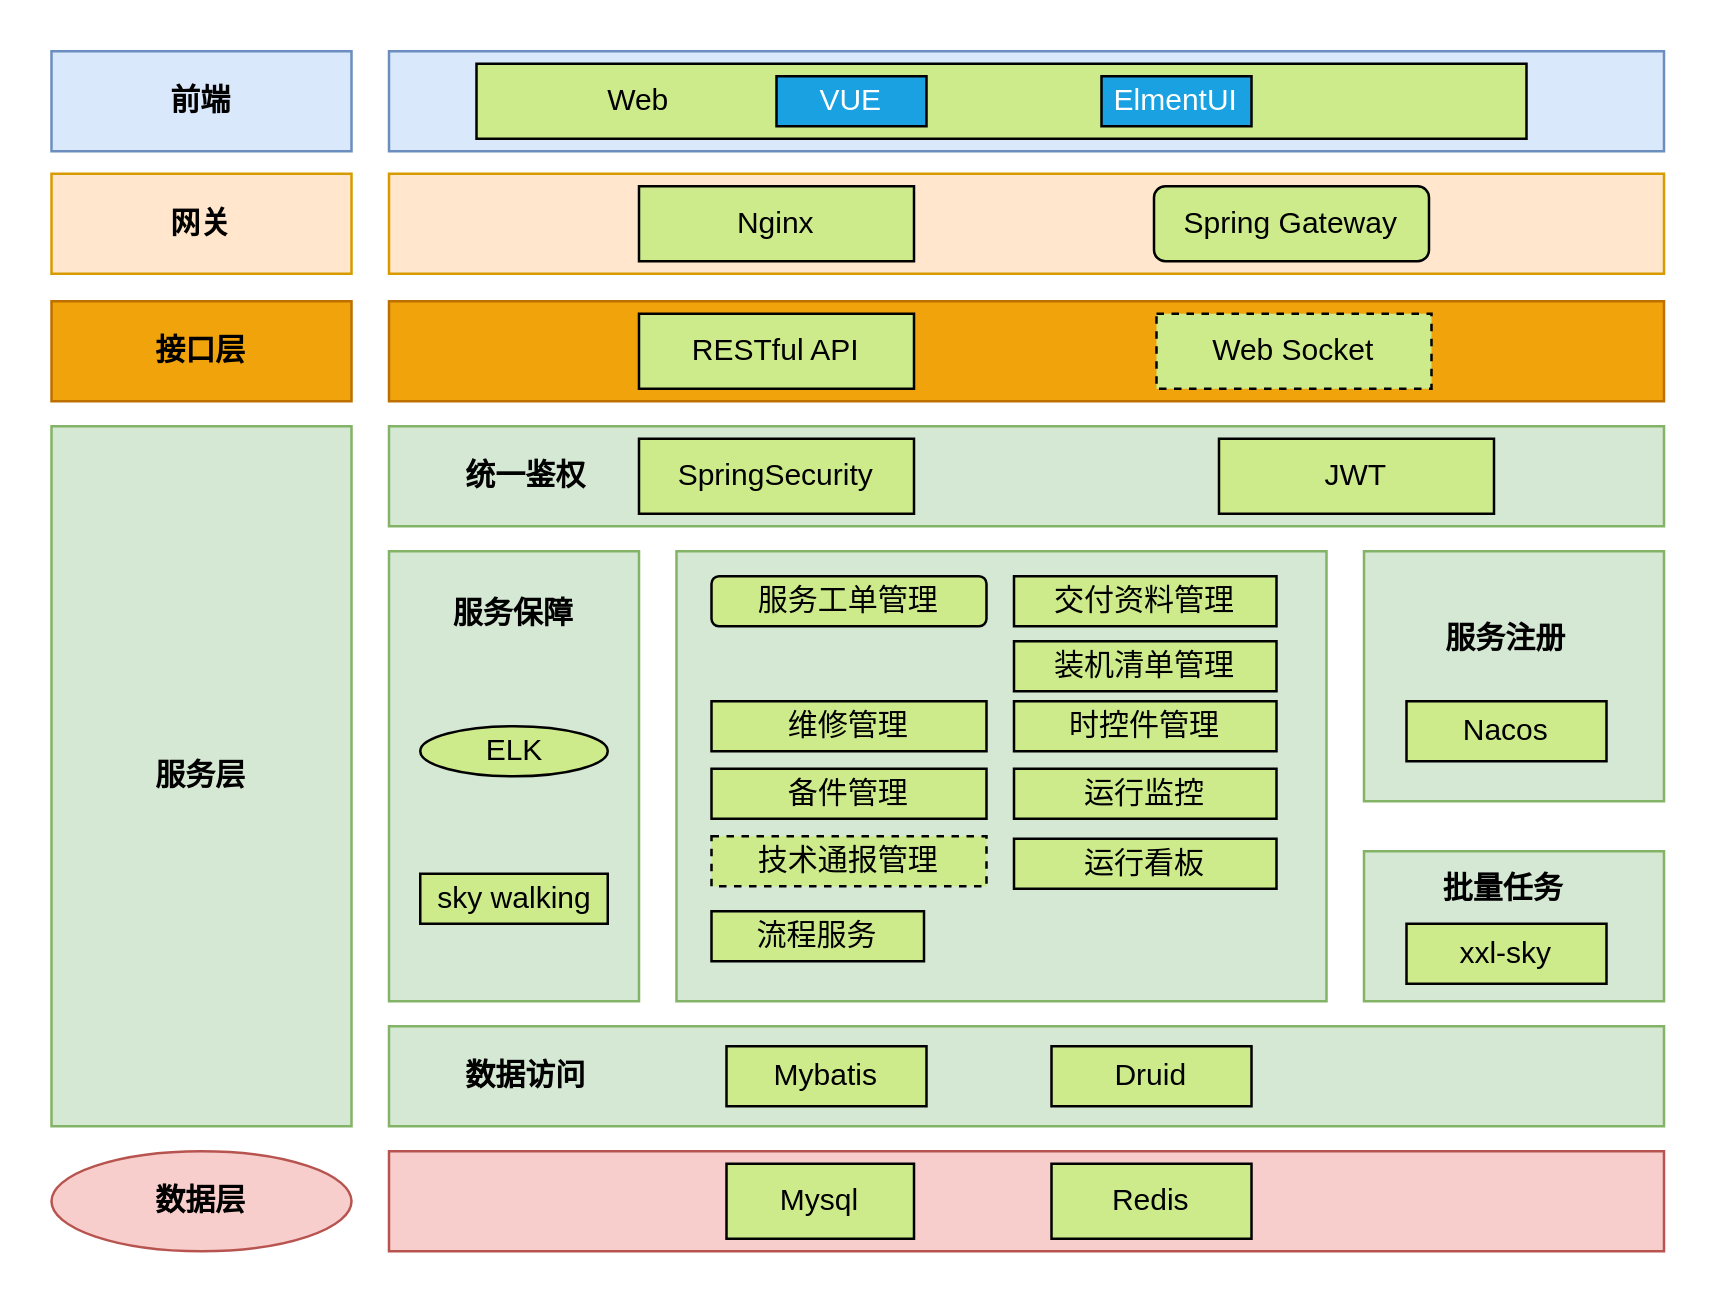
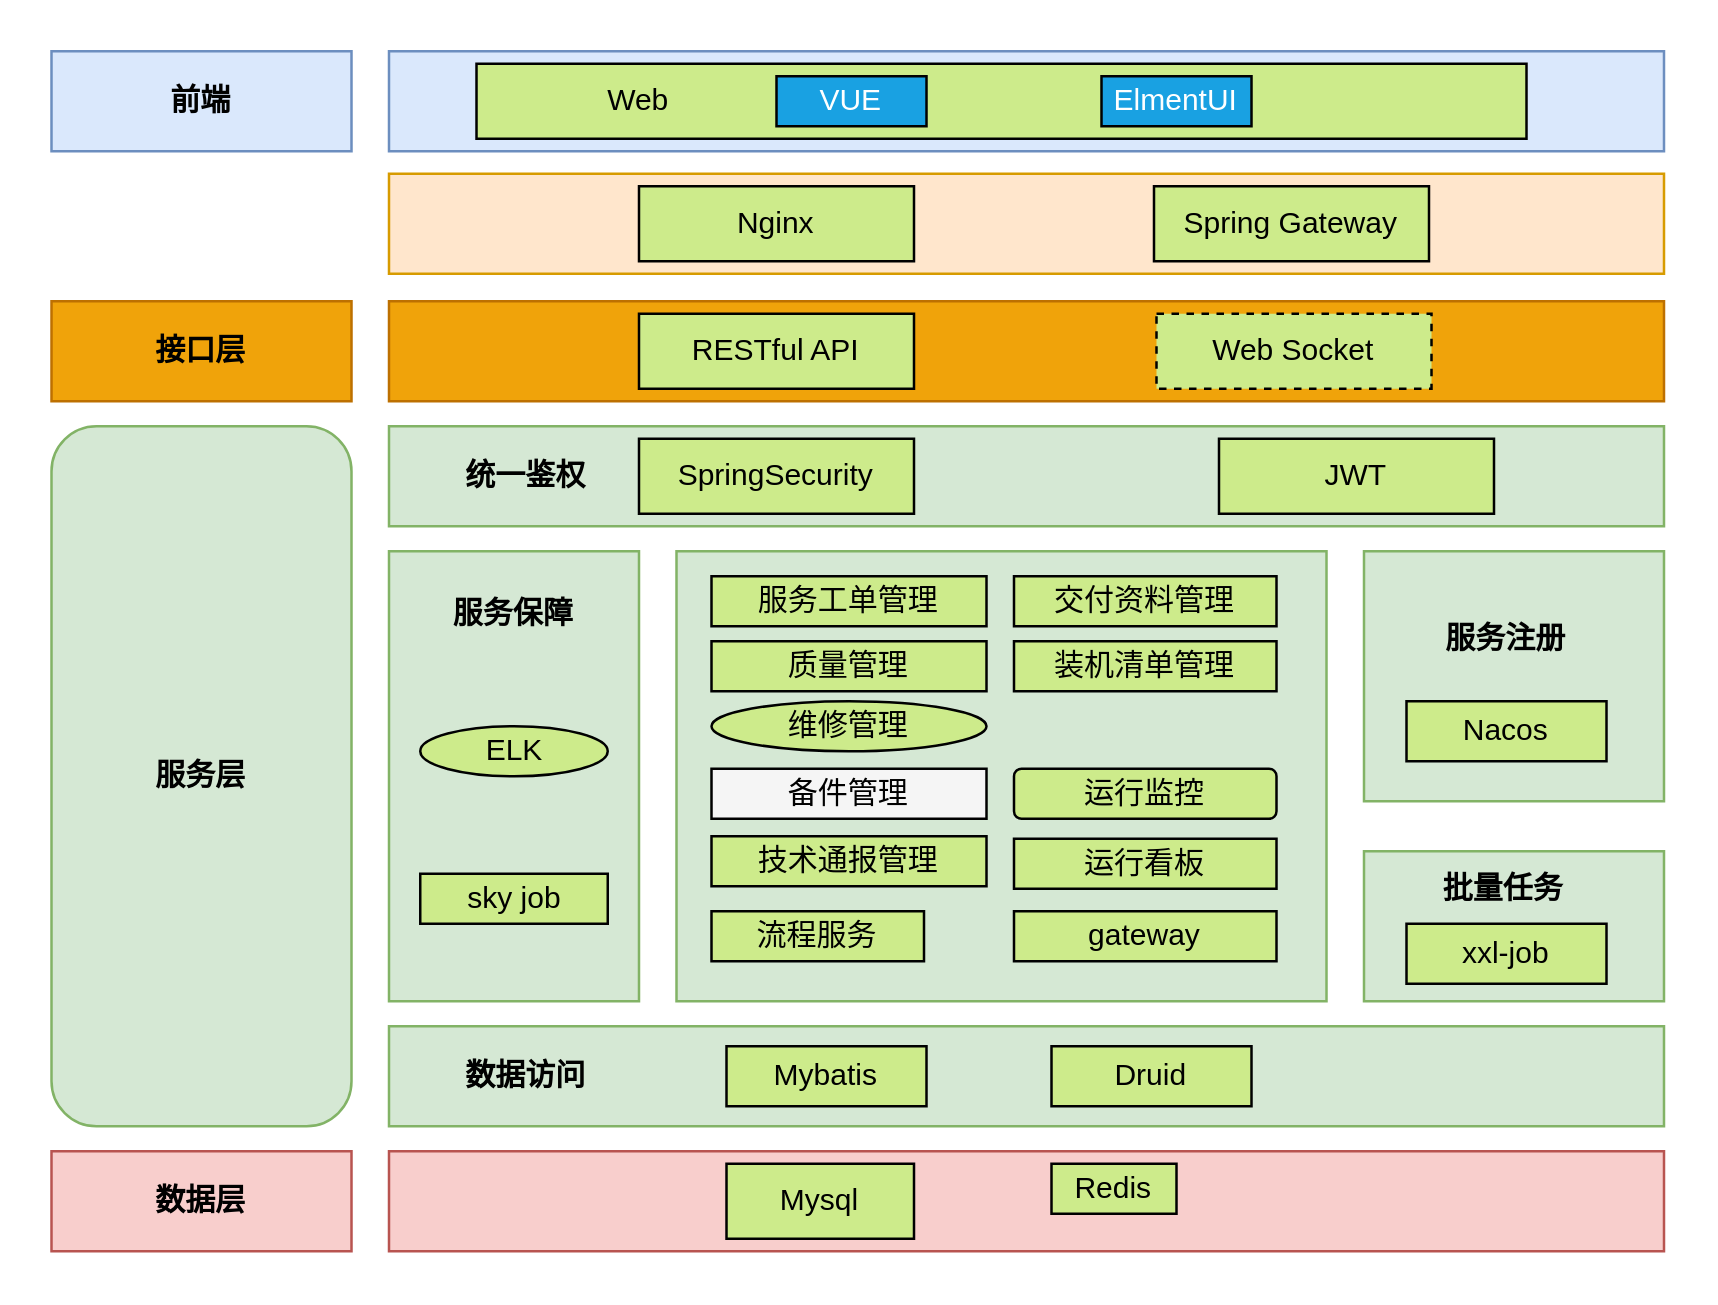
- <mxCell id="8" value="网关" style="rounded=0;whiteSpace=wrap;html=1;fillColor=#ffe6cc;strokeColor=#d79b00;fontStyle=1" vertex="1" parent="1"><mxGeometry x="20" y="69" width="120" height="40" as="geometry" /></mxCell>
- <mxCell id="11" value="Spring Gateway" style="whiteSpace=wrap;html=1;fillColor=#CDEB8B;rounded=1;" vertex="1" parent="1"><mxGeometry x="461" y="74" width="110" height="30" as="geometry" /></mxCell>
+ <mxCell id="11" value="Spring Gateway" style="rounded=0;whiteSpace=wrap;html=1;fillColor=#CDEB8B;" vertex="1" parent="1"><mxGeometry x="461" y="74" width="110" height="30" as="geometry" /></mxCell>
- <mxCell id="26" value="服务工单管理" style="whiteSpace=wrap;html=1;fillColor=#CDEB8B;rounded=1;" vertex="1" parent="1"><mxGeometry x="284" y="230" width="110" height="20" as="geometry" /></mxCell>
+ <mxCell id="26" value="服务工单管理" style="rounded=0;whiteSpace=wrap;html=1;fillColor=#CDEB8B;" vertex="1" parent="1"><mxGeometry x="284" y="230" width="110" height="20" as="geometry" /></mxCell>
+ <mxCell id="28" value="质量管理" style="rounded=0;whiteSpace=wrap;html=1;fillColor=#CDEB8B;" vertex="1" parent="1"><mxGeometry x="284" y="256" width="110" height="20" as="geometry" /></mxCell>
- <mxCell id="45" value="维修管理" style="rounded=0;whiteSpace=wrap;html=1;fillColor=#CDEB8B;" vertex="1" parent="1"><mxGeometry x="284" y="280" width="110" height="20" as="geometry" /></mxCell>
+ <mxCell id="45" value="维修管理" style="ellipse;whiteSpace=wrap;html=1;fillColor=#CDEB8B;" vertex="1" parent="1"><mxGeometry x="284" y="280" width="110" height="20" as="geometry" /></mxCell>
- <mxCell id="47" value="时控件管理" style="rounded=0;whiteSpace=wrap;html=1;fillColor=#CDEB8B;" vertex="1" parent="1"><mxGeometry x="405" y="280" width="105" height="20" as="geometry" /></mxCell>
- <mxCell id="16" value="服务层" style="rounded=0;whiteSpace=wrap;html=1;fillColor=#d5e8d4;strokeColor=#82b366;fontStyle=1" vertex="1" parent="1"><mxGeometry x="20" y="170" width="120" height="280" as="geometry" /></mxCell>
+ <mxCell id="16" value="服务层" style="whiteSpace=wrap;html=1;fillColor=#d5e8d4;strokeColor=#82b366;fontStyle=1;rounded=1;" vertex="1" parent="1"><mxGeometry x="20" y="170" width="120" height="280" as="geometry" /></mxCell>
- <mxCell id="48" value="备件管理" style="rounded=0;whiteSpace=wrap;html=1;fillColor=#CDEB8B;" vertex="1" parent="1"><mxGeometry x="284" y="307" width="110" height="20" as="geometry" /></mxCell>
+ <mxCell id="48" value="备件管理" style="rounded=0;whiteSpace=wrap;html=1;fillColor=#f5f5f5;" vertex="1" parent="1"><mxGeometry x="284" y="307" width="110" height="20" as="geometry" /></mxCell>
- <mxCell id="49" value="运行监控" style="rounded=0;whiteSpace=wrap;html=1;fillColor=#CDEB8B;" vertex="1" parent="1"><mxGeometry x="405" y="307" width="105" height="20" as="geometry" /></mxCell>
+ <mxCell id="49" value="运行监控" style="whiteSpace=wrap;html=1;fillColor=#CDEB8B;rounded=1;" vertex="1" parent="1"><mxGeometry x="405" y="307" width="105" height="20" as="geometry" /></mxCell>
- <mxCell id="50" value="技术通报管理" style="rounded=0;whiteSpace=wrap;html=1;fillColor=#CDEB8B;dashed=1;" vertex="1" parent="1"><mxGeometry x="284" y="334" width="110" height="20" as="geometry" /></mxCell>
+ <mxCell id="50" value="技术通报管理" style="rounded=0;whiteSpace=wrap;html=1;fillColor=#CDEB8B;" vertex="1" parent="1"><mxGeometry x="284" y="334" width="110" height="20" as="geometry" /></mxCell>
- <mxCell id="25" value="sky&amp;nbsp;walking" style="rounded=0;whiteSpace=wrap;html=1;fillColor=#CDEB8B;" vertex="1" parent="1"><mxGeometry x="167.5" y="349" width="75" height="20" as="geometry" /></mxCell>
+ <mxCell id="25" value="sky&amp;nbsp;job" style="rounded=0;whiteSpace=wrap;html=1;fillColor=#CDEB8B;" vertex="1" parent="1"><mxGeometry x="167.5" y="349" width="75" height="20" as="geometry" /></mxCell>
+ <mxCell id="30" value="gateway" style="rounded=0;whiteSpace=wrap;html=1;fillColor=#CDEB8B;" vertex="1" parent="1"><mxGeometry x="405" y="364" width="105" height="20" as="geometry" /></mxCell>
- <mxCell id="36" value="xxl-sky" style="rounded=0;whiteSpace=wrap;html=1;fillColor=#CDEB8B;" vertex="1" parent="1"><mxGeometry x="562" y="369" width="80" height="24" as="geometry" /></mxCell>
+ <mxCell id="36" value="xxl-job" style="rounded=0;whiteSpace=wrap;html=1;fillColor=#CDEB8B;" vertex="1" parent="1"><mxGeometry x="562" y="369" width="80" height="24" as="geometry" /></mxCell>
- <mxCell id="41" value="数据层" style="ellipse;whiteSpace=wrap;html=1;fillColor=#f8cecc;strokeColor=#b85450;fontStyle=1;" vertex="1" parent="1"><mxGeometry x="20" y="460" width="120" height="40" as="geometry" /></mxCell>
+ <mxCell id="41" value="数据层" style="rounded=0;whiteSpace=wrap;html=1;fillColor=#f8cecc;strokeColor=#b85450;fontStyle=1" vertex="1" parent="1"><mxGeometry x="20" y="460" width="120" height="40" as="geometry" /></mxCell>
- <mxCell id="44" value="Redis" style="rounded=0;whiteSpace=wrap;html=1;fillColor=#CDEB8B;" vertex="1" parent="1"><mxGeometry x="420" y="465" width="80" height="30" as="geometry" /></mxCell>
+ <mxCell id="44" value="Redis" style="rounded=0;whiteSpace=wrap;html=1;fillColor=#CDEB8B;" vertex="1" parent="1"><mxGeometry x="420" y="465" width="50" height="20" as="geometry" /></mxCell>
